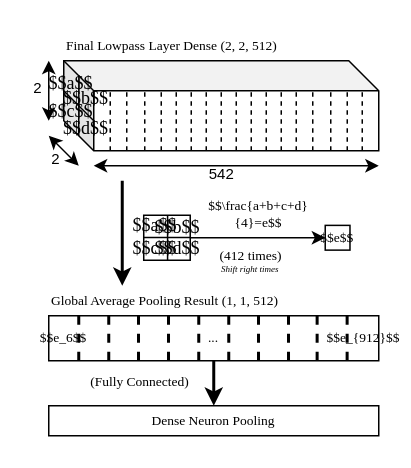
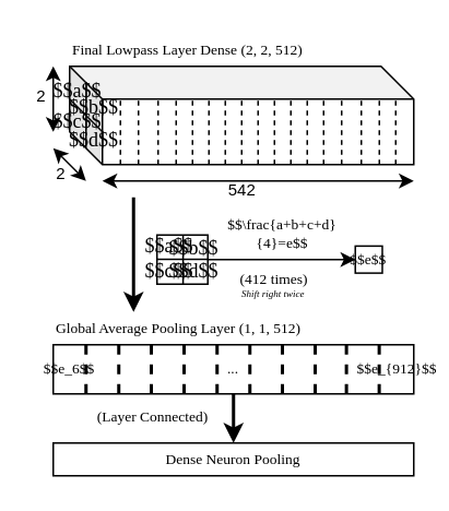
- <mxCell id="63" value="&lt;i&gt;&lt;font style=&quot;font-size: 6px&quot;&gt;Shift right times&lt;/font&gt;&lt;/i&gt;" style="text;html=1;strokeColor=none;fillColor=none;align=center;verticalAlign=middle;whiteSpace=wrap;rounded=0;fontFamily=Verdana;fontSize=9;" parent="1" vertex="1"><mxGeometry x="139.34" y="173" width="55.32" height="10" as="geometry" /></mxCell>
+ <mxCell id="63" value="&lt;i&gt;&lt;font style=&quot;font-size: 6px&quot;&gt;Shift right twice&lt;/font&gt;&lt;/i&gt;" style="text;html=1;strokeColor=none;fillColor=none;align=center;verticalAlign=middle;whiteSpace=wrap;rounded=0;fontFamily=Verdana;fontSize=9;" parent="1" vertex="1"><mxGeometry x="139.34" y="173" width="55.32" height="10" as="geometry" /></mxCell>
- <mxCell id="60" value="Global Average Pooling Result (1, 1, 512)" style="text;html=1;strokeColor=none;fillColor=none;align=left;verticalAlign=middle;whiteSpace=wrap;rounded=0;fontFamily=Verdana;fontSize=9;" parent="1" vertex="1"><mxGeometry x="32" y="190" width="200" height="20" as="geometry" /></mxCell>
+ <mxCell id="60" value="Global Average Pooling Layer (1, 1, 512)" style="text;html=1;strokeColor=none;fillColor=none;align=left;verticalAlign=middle;whiteSpace=wrap;rounded=0;fontFamily=Verdana;fontSize=9;" parent="1" vertex="1"><mxGeometry x="32" y="190" width="200" height="20" as="geometry" /></mxCell>
- <mxCell id="62" value="(Fully Connected)" style="text;html=1;strokeColor=none;fillColor=none;align=center;verticalAlign=middle;whiteSpace=wrap;rounded=0;fontFamily=Verdana;fontSize=9;" parent="1" vertex="1"><mxGeometry x="50.5" y="246" width="84" height="15" as="geometry" /></mxCell>
+ <mxCell id="62" value="(Layer Connected)" style="text;html=1;strokeColor=none;fillColor=none;align=center;verticalAlign=middle;whiteSpace=wrap;rounded=0;fontFamily=Verdana;fontSize=9;" parent="1" vertex="1"><mxGeometry x="50.5" y="246" width="84" height="15" as="geometry" /></mxCell>
